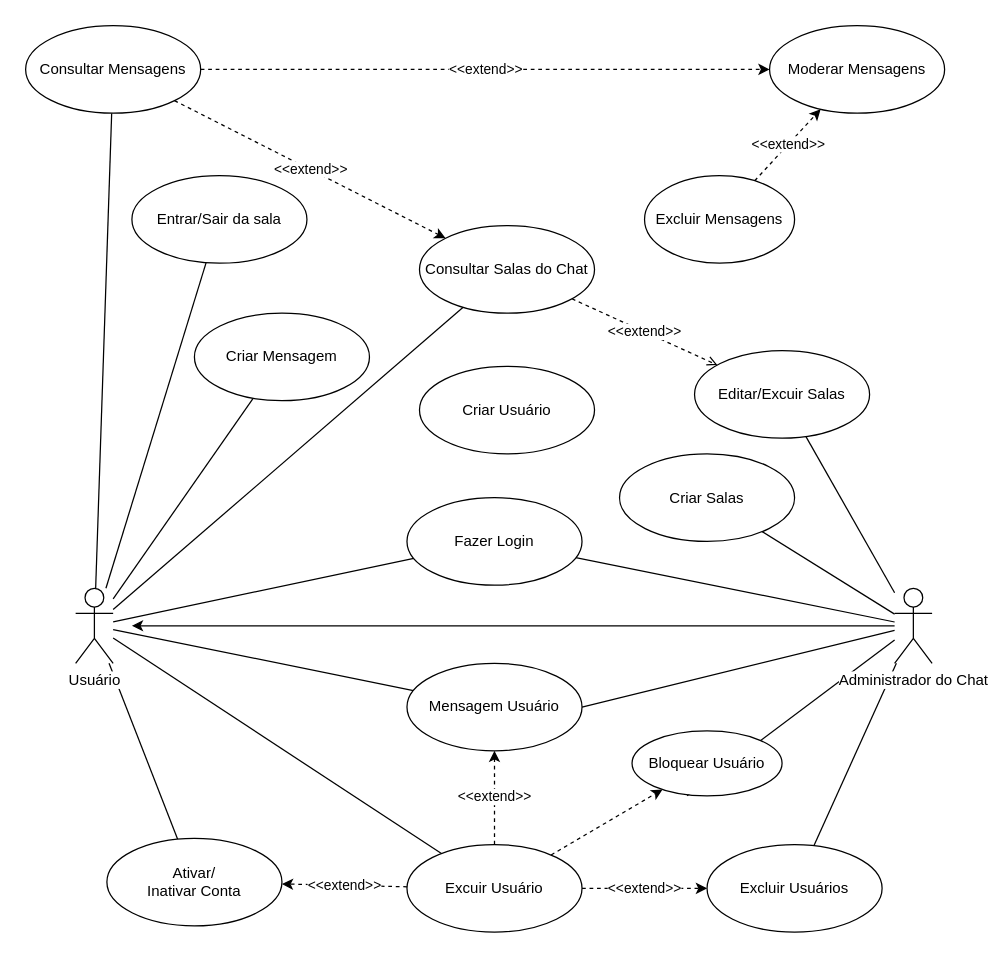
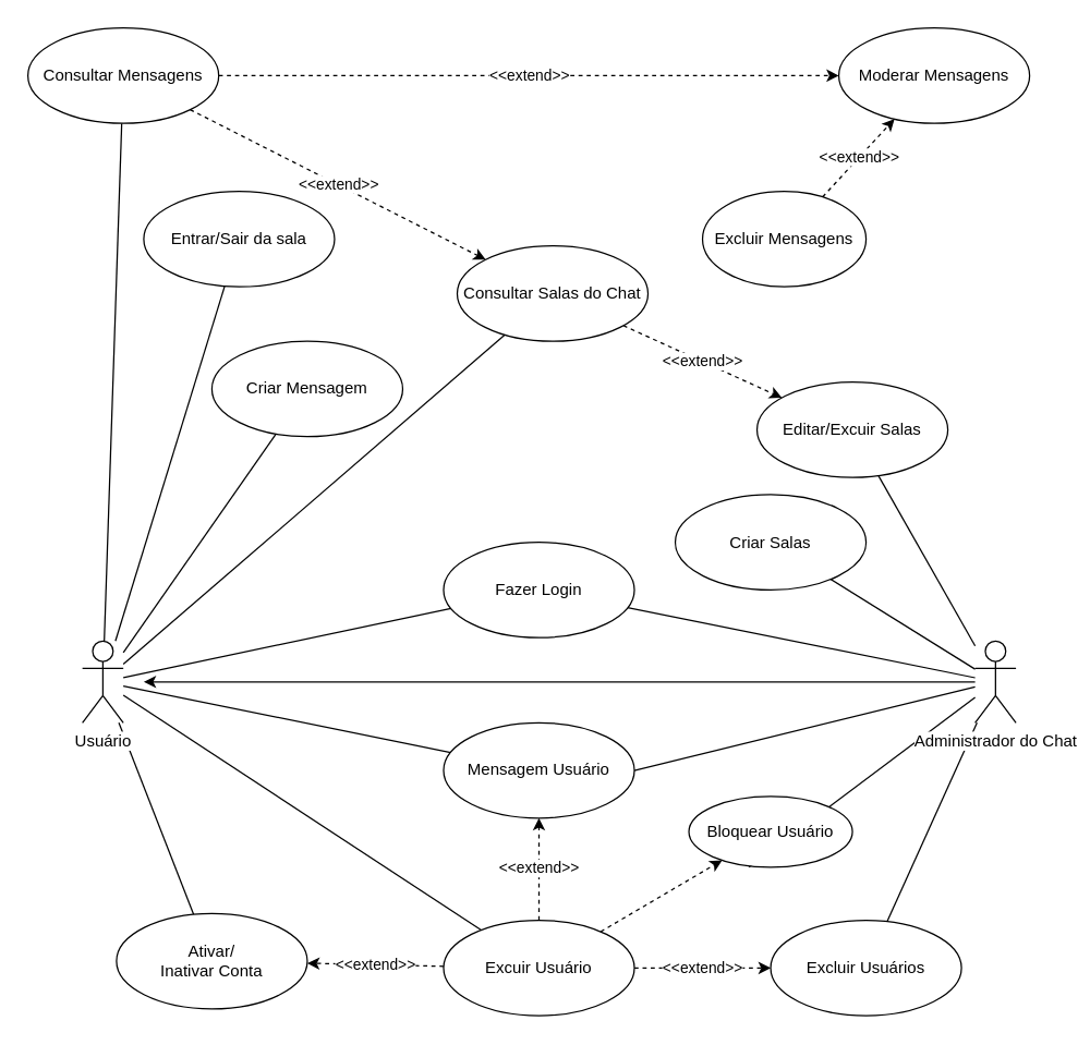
- <mxCell id="26" value="&amp;lt;&amp;lt;extend&amp;gt;&amp;gt;" style="edgeStyle=none;rounded=0;orthogonalLoop=1;jettySize=auto;html=1;endArrow=open;endFill=1;dashed=1;" parent="1" source="27" target="35" edge="1"><mxGeometry relative="1" as="geometry" /></mxCell>
+ <mxCell id="26" value="&amp;lt;&amp;lt;extend&amp;gt;&amp;gt;" style="edgeStyle=none;rounded=0;orthogonalLoop=1;jettySize=auto;html=1;endArrow=classic;endFill=1;dashed=1;" parent="1" source="27" target="35" edge="1"><mxGeometry relative="1" as="geometry" /></mxCell>
- <mxCell id="19" value="Criar Usuário" style="ellipse;whiteSpace=wrap;html=1;" parent="1" vertex="1"><mxGeometry x="335" y="292.5" width="140" height="70" as="geometry" /></mxCell>
